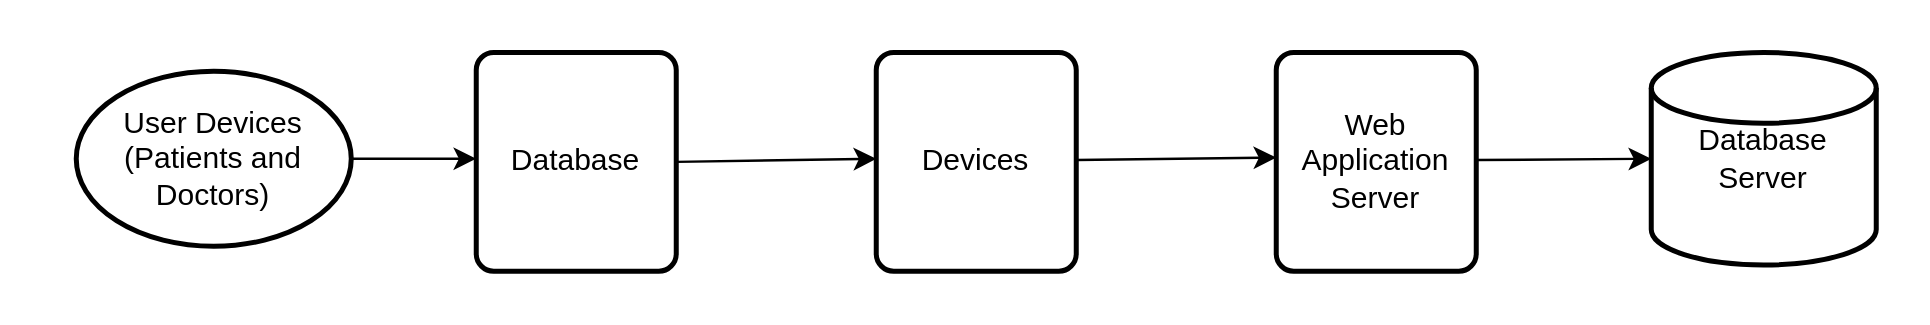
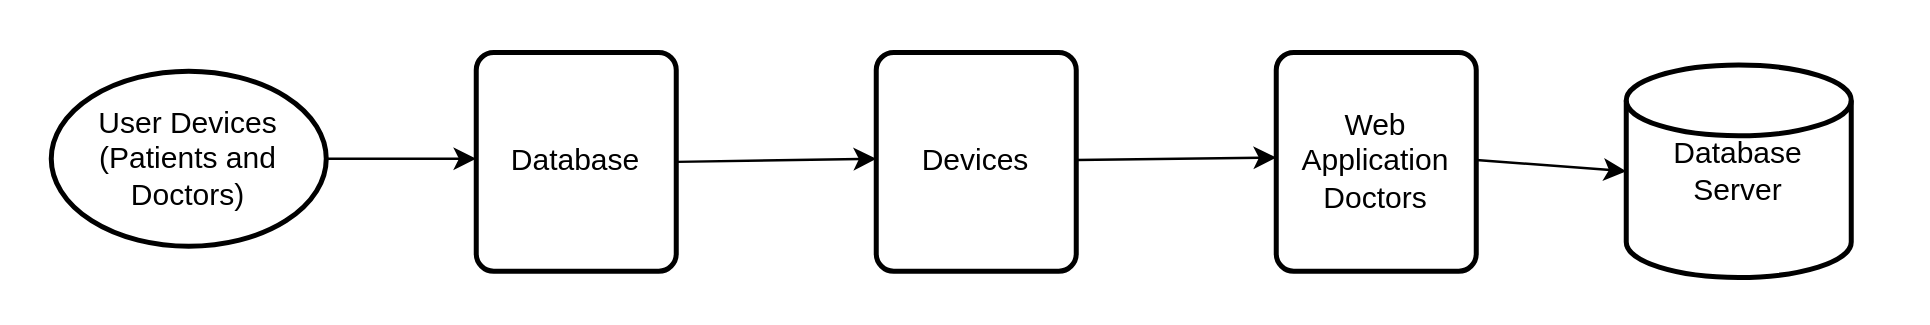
- <mxCell id="2" value="User Devices (Patients and Doctors)" style="strokeWidth=2;html=1;shape=mxgraph.flowchart.start_1;whiteSpace=wrap;" vertex="1" parent="1"><mxGeometry x="30" y="28" width="110" height="70" as="geometry" /></mxCell>
+ <mxCell id="2" value="User Devices (Patients and Doctors)" style="strokeWidth=2;html=1;shape=mxgraph.flowchart.start_1;whiteSpace=wrap;" vertex="1" parent="1"><mxGeometry x="20" y="28" width="110" height="70" as="geometry" /></mxCell>
- <mxCell id="7" value="Database Server" style="strokeWidth=2;html=1;shape=mxgraph.flowchart.database;whiteSpace=wrap;" vertex="1" parent="1"><mxGeometry x="660" y="20.5" width="90" height="85" as="geometry" /></mxCell>
+ <mxCell id="7" value="Database Server" style="strokeWidth=2;html=1;shape=mxgraph.flowchart.database;whiteSpace=wrap;" vertex="1" parent="1"><mxGeometry x="650" y="25.5" width="90" height="85" as="geometry" /></mxCell>
- <mxCell id="8" value="Web Application Server" style="rounded=1;whiteSpace=wrap;html=1;absoluteArcSize=1;arcSize=14;strokeWidth=2;" vertex="1" parent="1"><mxGeometry x="510" y="20.5" width="80" height="87.5" as="geometry" /></mxCell>
+ <mxCell id="8" value="Web Application Doctors" style="rounded=1;whiteSpace=wrap;html=1;absoluteArcSize=1;arcSize=14;strokeWidth=2;" vertex="1" parent="1"><mxGeometry x="510" y="20.5" width="80" height="87.5" as="geometry" /></mxCell>
